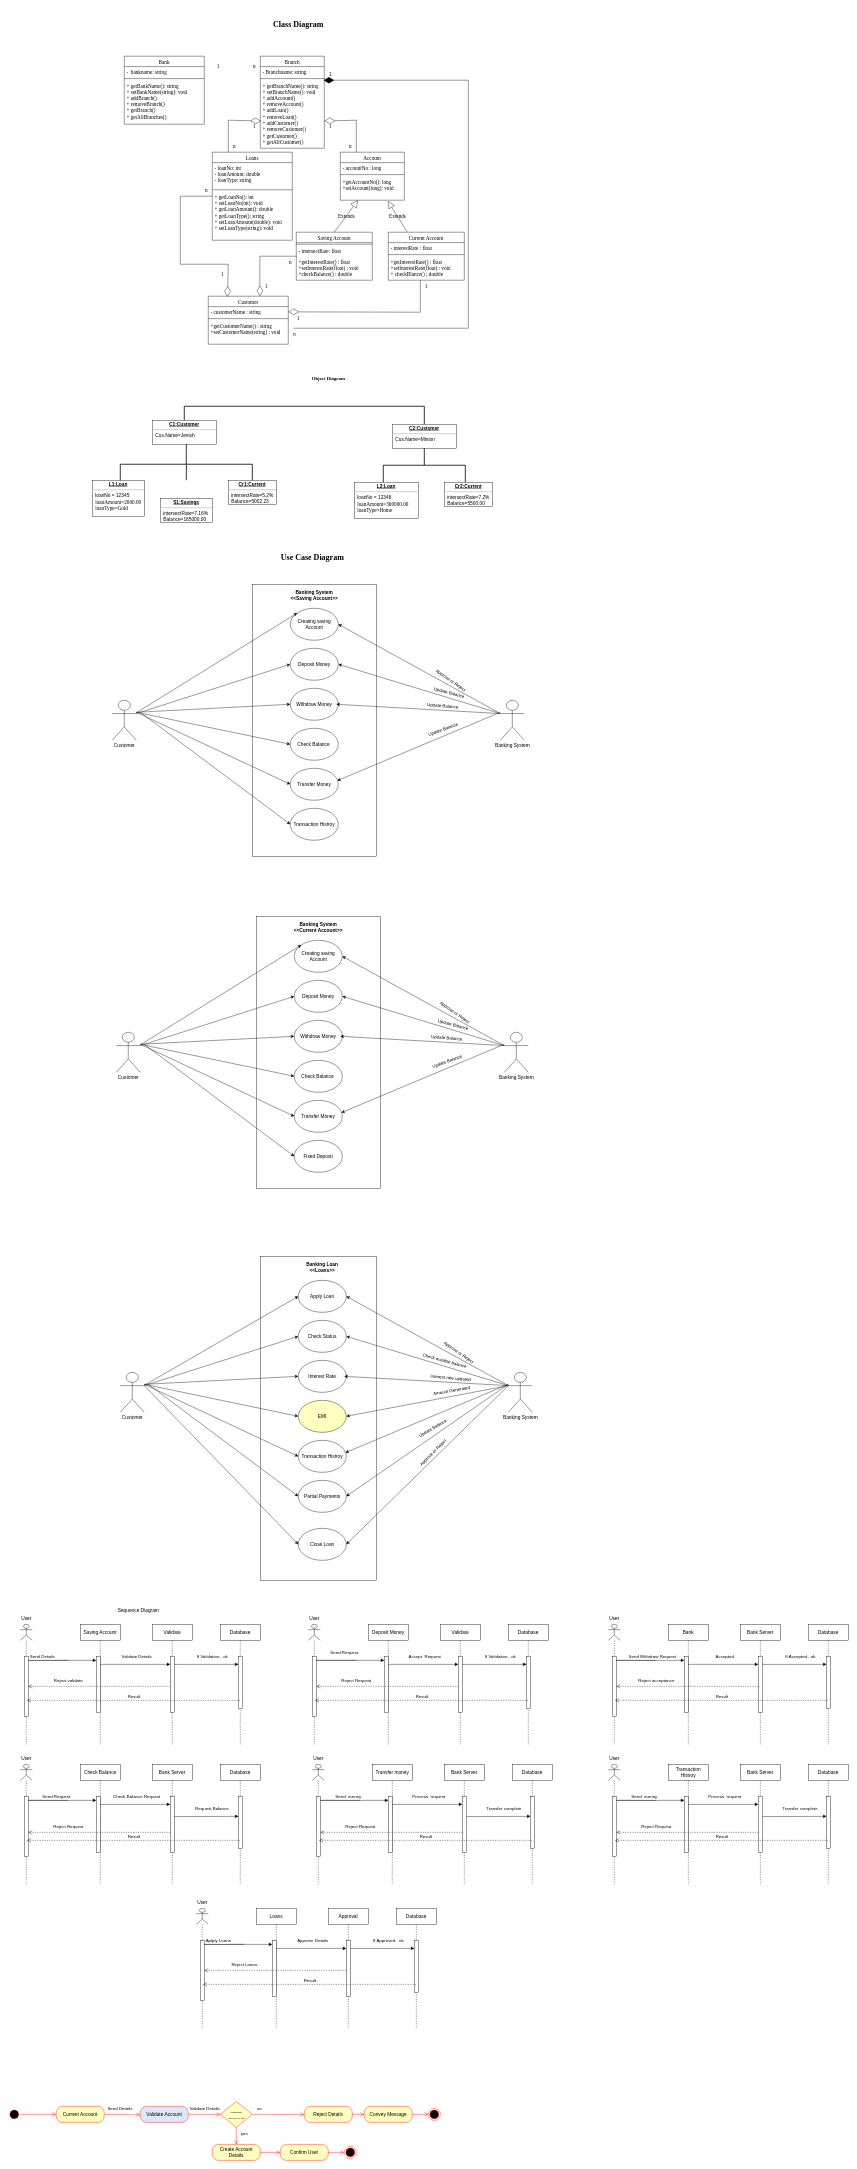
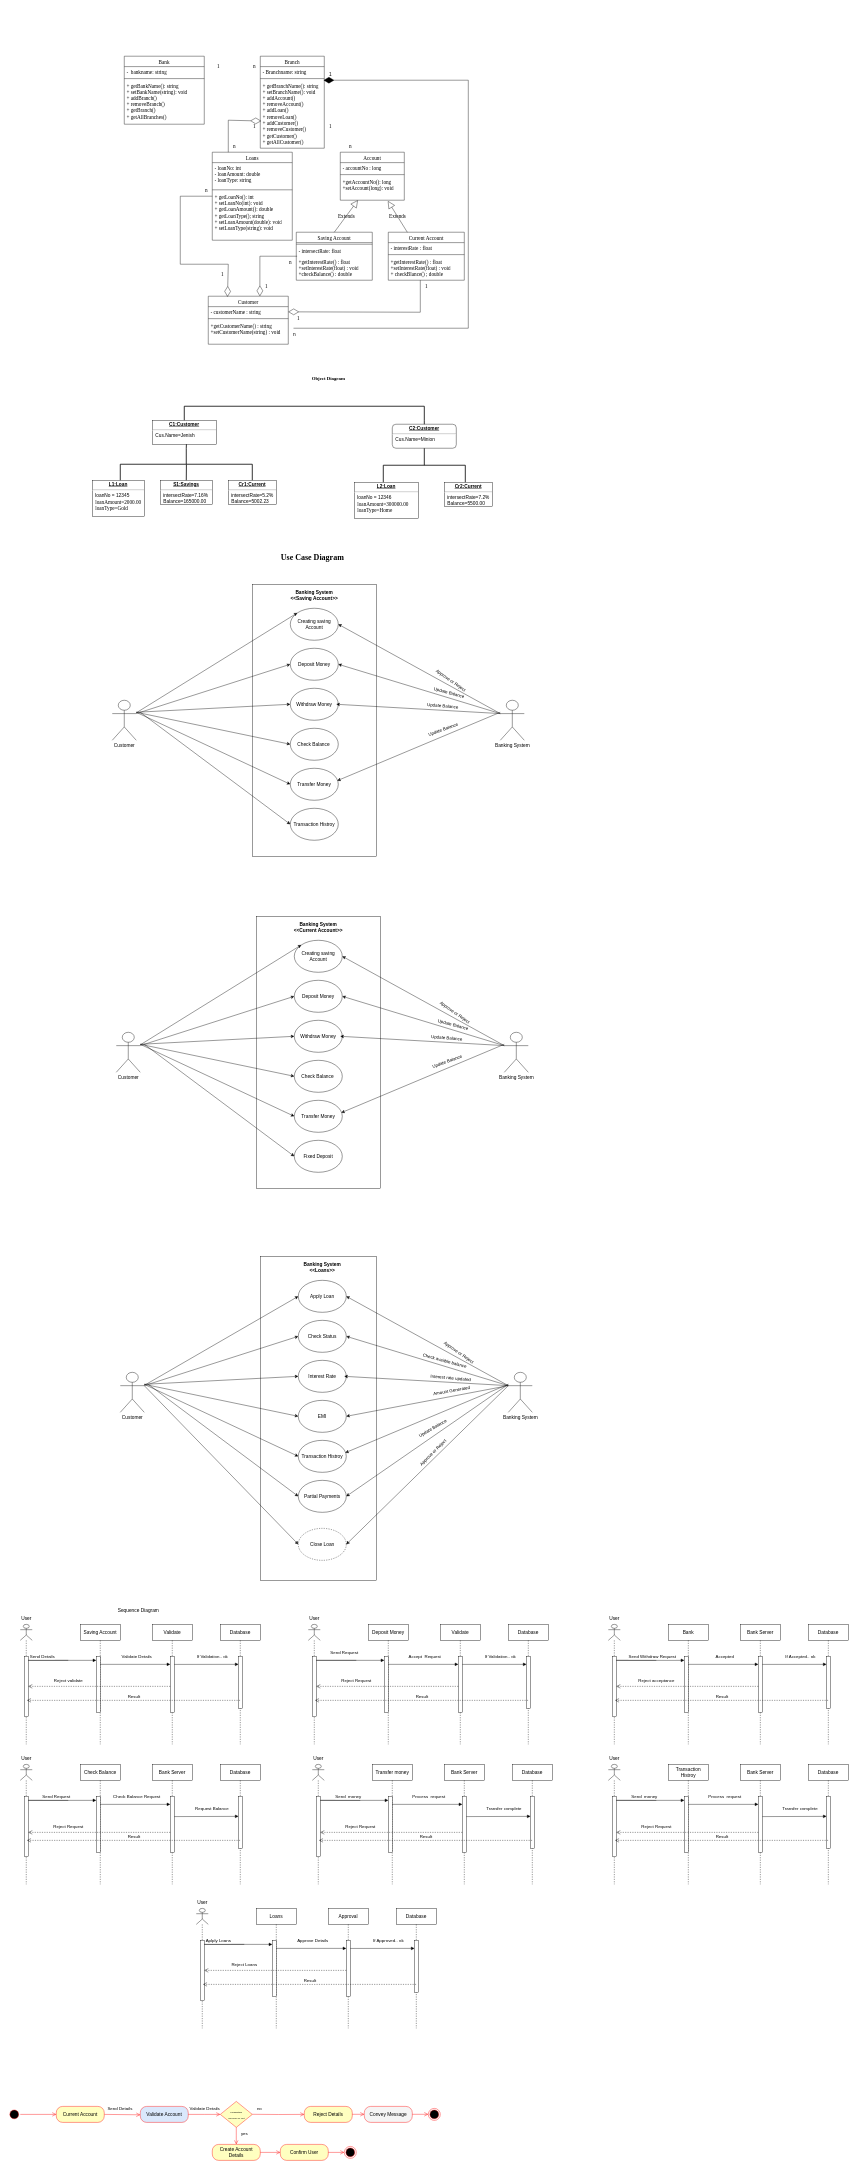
- <mxCell id="144" value="&lt;p&gt;&lt;b&gt;&lt;font face=&quot;Times New Roman&quot;&gt;Class Diagram&lt;/font&gt;&lt;/b&gt;&lt;/p&gt;" style="text;html=1;align=center;verticalAlign=middle;resizable=0;points=[];autosize=1;strokeColor=none;fillColor=none;fontSize=20;fontFamily=Architects Daughter;rounded=0;labelBackgroundColor=none;" vertex="1" parent="1"><mxGeometry x="670" y="20" width="150" height="80" as="geometry" /></mxCell>
- <mxCell id="35" value="" style="endArrow=diamondThin;endFill=0;endSize=24;html=1;rounded=0;entryX=1;entryY=0.6;entryDx=0;entryDy=0;entryPerimeter=0;exitX=0.25;exitY=0;exitDx=0;exitDy=0;fontFamily=Times New Roman;fontStyle=0;fontSize=13;labelBackgroundColor=none;fontColor=default;" edge="1" parent="1" source="14" target="9"><mxGeometry width="160" relative="1" as="geometry"><mxPoint x="890" y="370" as="sourcePoint" /><mxPoint x="770" y="400" as="targetPoint" /><Array as="points"><mxPoint x="890" y="300" /></Array></mxGeometry></mxCell>
- <mxCell id="53" value="&lt;p style=&quot;margin:0px;margin-top:4px;text-align:center;text-decoration:underline;&quot;&gt;&lt;b&gt;C2:Customer&lt;/b&gt;&lt;/p&gt;&lt;hr&gt;&lt;p style=&quot;margin:0px;margin-left:8px;&quot;&gt;Cus.Name=Minion&lt;/p&gt;" style="verticalAlign=top;align=left;overflow=fill;fontSize=12;fontFamily=Helvetica;html=1;whiteSpace=wrap;rounded=0;labelBackgroundColor=none;" vertex="1" parent="1"><mxGeometry x="980" y="1060" width="160" height="60" as="geometry" /></mxCell>
+ <mxCell id="53" value="&lt;p style=&quot;margin:0px;margin-top:4px;text-align:center;text-decoration:underline;&quot;&gt;&lt;b&gt;C2:Customer&lt;/b&gt;&lt;/p&gt;&lt;hr&gt;&lt;p style=&quot;margin:0px;margin-left:8px;&quot;&gt;Cus.Name=Minion&lt;/p&gt;" style="verticalAlign=top;align=left;overflow=fill;fontSize=12;fontFamily=Helvetica;html=1;whiteSpace=wrap;labelBackgroundColor=none;rounded=1;" vertex="1" parent="1"><mxGeometry x="980" y="1060" width="160" height="60" as="geometry" /></mxCell>
- <mxCell id="55" value="&lt;p style=&quot;margin:0px;margin-top:4px;text-align:center;text-decoration:underline;&quot;&gt;&lt;b&gt;S1:Savings&lt;/b&gt;&lt;/p&gt;&lt;hr&gt;&lt;p style=&quot;margin:0px;margin-left:8px;&quot;&gt;intersectRate=7.16%&lt;br&gt;&lt;/p&gt;&lt;p style=&quot;margin:0px;margin-left:8px;&quot;&gt;Balance=165000.00&lt;/p&gt;" style="verticalAlign=top;align=left;overflow=fill;fontSize=12;fontFamily=Helvetica;html=1;whiteSpace=wrap;rounded=0;labelBackgroundColor=none;" vertex="1" parent="1"><mxGeometry x="400" y="1245" width="130" height="60" as="geometry" /></mxCell>
+ <mxCell id="55" value="&lt;p style=&quot;margin:0px;margin-top:4px;text-align:center;text-decoration:underline;&quot;&gt;&lt;b&gt;S1:Savings&lt;/b&gt;&lt;/p&gt;&lt;hr&gt;&lt;p style=&quot;margin:0px;margin-left:8px;&quot;&gt;intersectRate=7.16%&lt;br&gt;&lt;/p&gt;&lt;p style=&quot;margin:0px;margin-left:8px;&quot;&gt;Balance=165000.00&lt;/p&gt;" style="verticalAlign=top;align=left;overflow=fill;fontSize=12;fontFamily=Helvetica;html=1;whiteSpace=wrap;rounded=0;labelBackgroundColor=none;" vertex="1" parent="1"><mxGeometry x="400" y="1200" width="130" height="60" as="geometry" /></mxCell>
- <mxCell id="128" value="&lt;b&gt;Banking Loan&lt;br&gt;&amp;lt;&amp;lt;Loans&amp;gt;&amp;gt;&lt;br&gt;&lt;/b&gt;" style="text;html=1;strokeColor=none;fillColor=none;align=center;verticalAlign=middle;whiteSpace=wrap;rounded=0;labelBackgroundColor=none;" vertex="1" parent="1"><mxGeometry x="735" y="3152" width="140" height="30" as="geometry" /></mxCell>
+ <mxCell id="128" value="&lt;b&gt;Banking System&lt;br&gt;&amp;lt;&amp;lt;Loans&amp;gt;&amp;gt;&lt;br&gt;&lt;/b&gt;" style="text;html=1;strokeColor=none;fillColor=none;align=center;verticalAlign=middle;whiteSpace=wrap;rounded=0;labelBackgroundColor=none;" vertex="1" parent="1"><mxGeometry x="735" y="3152" width="140" height="30" as="geometry" /></mxCell>
- <mxCell id="119" value="EMI" style="ellipse;whiteSpace=wrap;html=1;labelBackgroundColor=none;rounded=0;fillColor=#ffffc0;" vertex="1" parent="1"><mxGeometry x="745" y="3500" width="120" height="80" as="geometry" /></mxCell>
+ <mxCell id="119" value="EMI" style="ellipse;whiteSpace=wrap;html=1;labelBackgroundColor=none;rounded=0;" vertex="1" parent="1"><mxGeometry x="745" y="3500" width="120" height="80" as="geometry" /></mxCell>
- <mxCell id="137" value="Close Loan" style="ellipse;whiteSpace=wrap;html=1;labelBackgroundColor=none;rounded=0;" vertex="1" parent="1"><mxGeometry x="745" y="3820" width="120" height="80" as="geometry" /></mxCell>
+ <mxCell id="137" value="Close Loan" style="ellipse;whiteSpace=wrap;html=1;labelBackgroundColor=none;rounded=0;dashed=1;" vertex="1" parent="1"><mxGeometry x="745" y="3820" width="120" height="80" as="geometry" /></mxCell>
- <mxCell id="264" value="Convey Message" style="rounded=1;whiteSpace=wrap;html=1;arcSize=40;fontColor=#000000;fillColor=#ffffc0;strokeColor=#ff0000;" vertex="1" parent="1"><mxGeometry x="910" y="5265" width="120" height="40" as="geometry" /></mxCell>
+ <mxCell id="264" value="Convey Message" style="rounded=1;whiteSpace=wrap;html=1;arcSize=40;fontColor=#000000;fillColor=#f5f5f5;strokeColor=#ff0000;" vertex="1" parent="1"><mxGeometry x="910" y="5265" width="120" height="40" as="geometry" /></mxCell>
